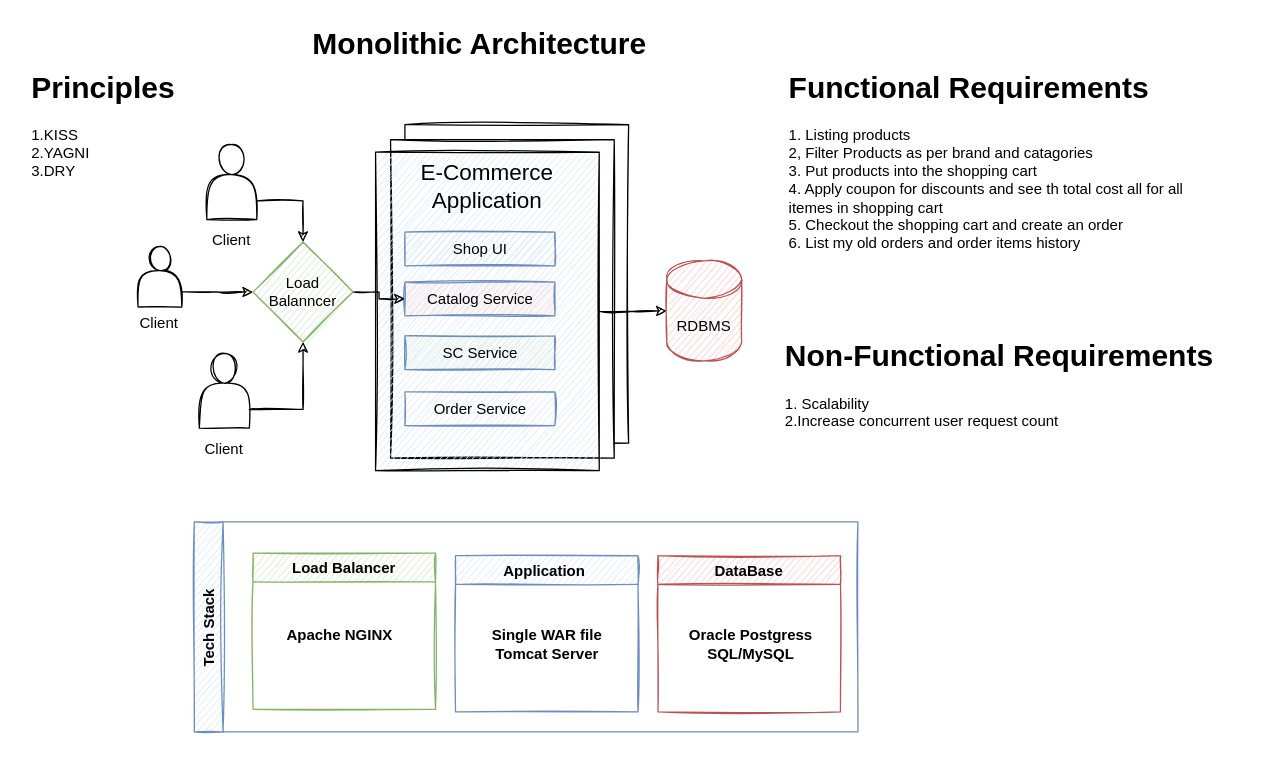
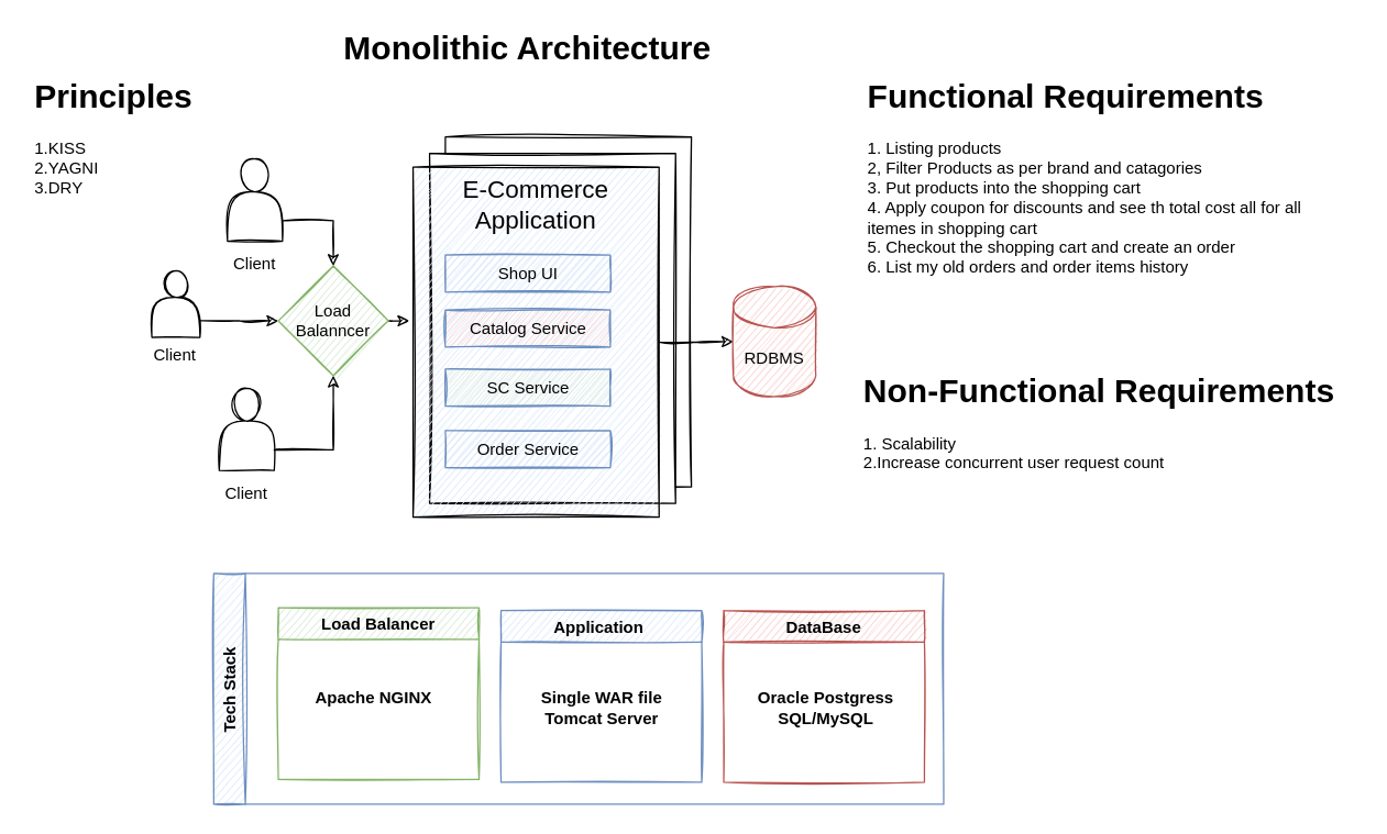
- <mxCell id="21" style="edgeStyle=orthogonalEdgeStyle;rounded=0;sketch=1;orthogonalLoop=1;jettySize=auto;html=1;exitX=1;exitY=0.5;exitDx=0;exitDy=0;" edge="1" parent="1" source="22" target="15"><mxGeometry relative="1" as="geometry" /></mxCell>
+ <mxCell id="21" style="edgeStyle=orthogonalEdgeStyle;rounded=0;sketch=1;orthogonalLoop=1;jettySize=auto;html=1;exitX=1;exitY=0.5;exitDx=0;exitDy=0;entryX=-0.015;entryY=0.442;entryDx=0;entryDy=0;entryPerimeter=0;" edge="1" parent="1" source="22" target="13"><mxGeometry relative="1" as="geometry" /></mxCell>
- <mxCell id="17" value="Order Service" style="rounded=0;whiteSpace=wrap;html=1;sketch=1;verticalAlign=top;fillColor=#f5f5f5;strokeColor=#6c8ebf;" vertex="1" parent="1"><mxGeometry x="323.5" y="313" width="120" height="27" as="geometry" /></mxCell>
+ <mxCell id="17" value="Order Service" style="rounded=0;whiteSpace=wrap;html=1;sketch=1;verticalAlign=top;fillColor=#dae8fc;strokeColor=#6c8ebf;" vertex="1" parent="1"><mxGeometry x="323.5" y="313" width="120" height="27" as="geometry" /></mxCell>
